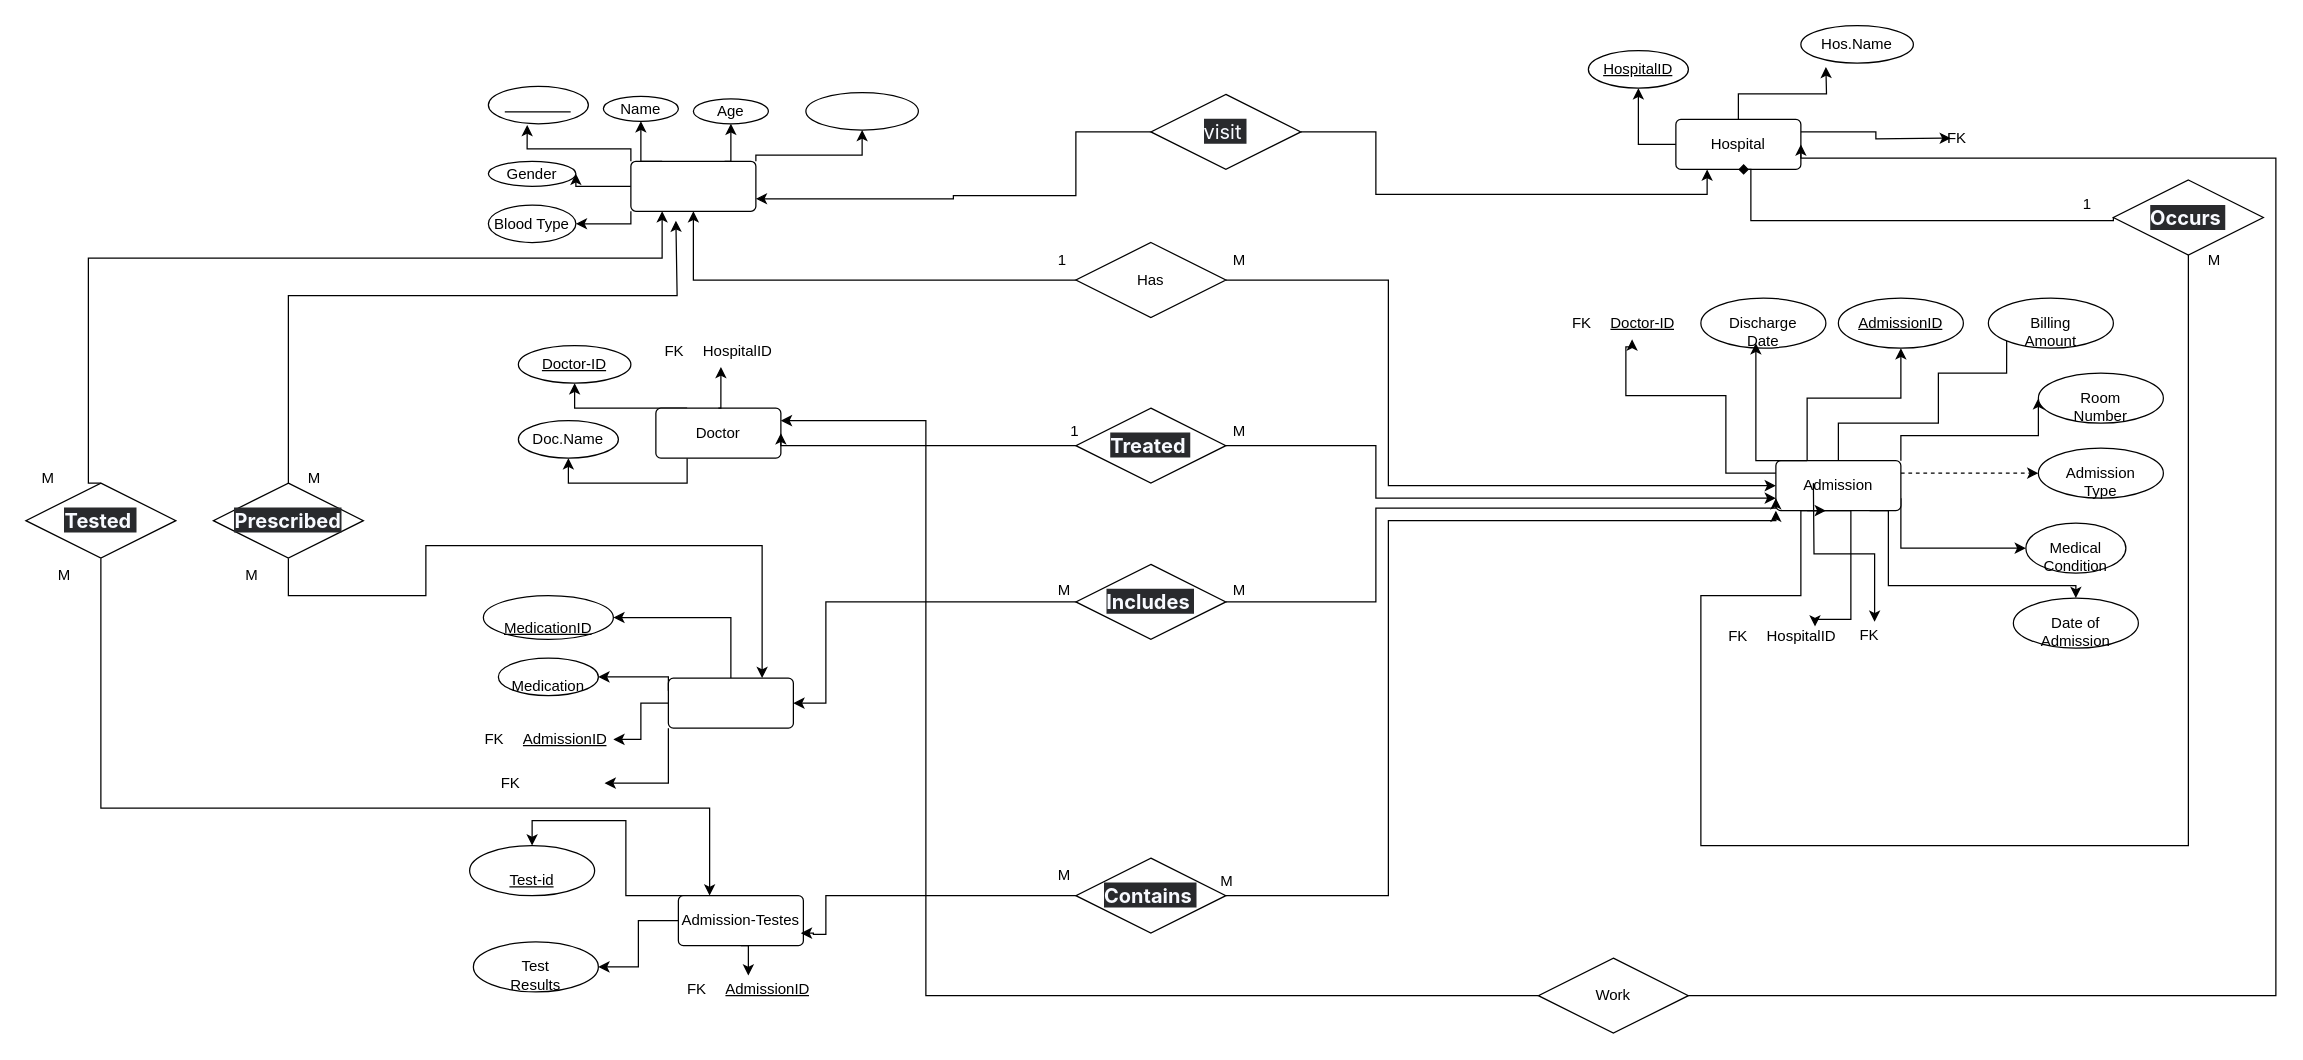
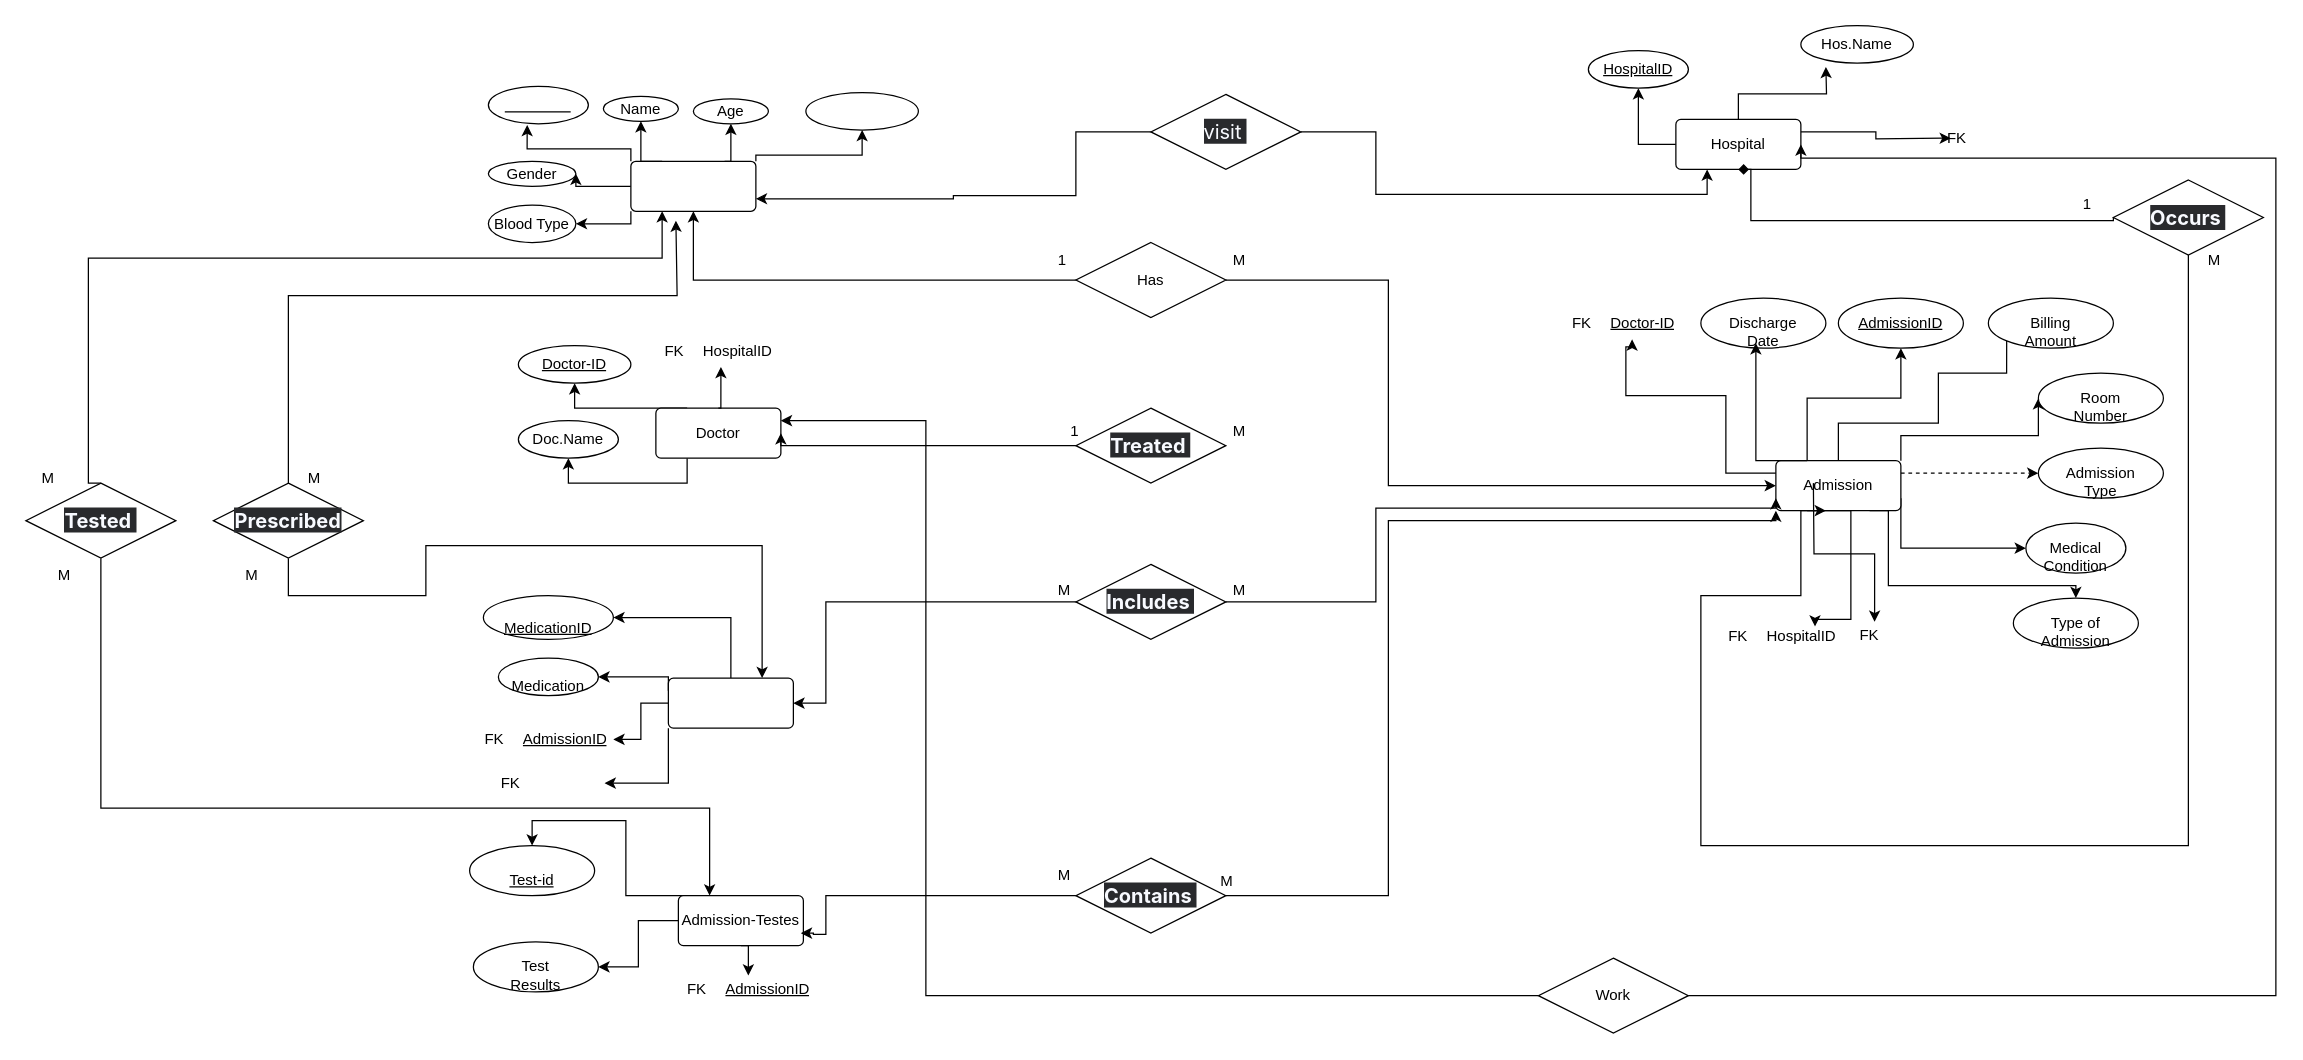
- <mxCell id="96" style="edgeStyle=orthogonalEdgeStyle;rounded=0;orthogonalLoop=1;jettySize=auto;html=1;exitX=1;exitY=0.5;exitDx=0;exitDy=0;entryX=0;entryY=0.75;entryDx=0;entryDy=0;" edge="1" parent="1" source="97" target="35"><mxGeometry relative="1" as="geometry"><Array as="points"><mxPoint x="1100" y="356" /><mxPoint x="1100" y="398" /></Array></mxGeometry></mxCell>
- <mxCell id="40" value="&lt;table style=&quot;border-collapse:&lt;br/&gt; collapse;width:91pt&quot; width=&quot;121&quot; cellspacing=&quot;0&quot; cellpadding=&quot;0&quot; border=&quot;0&quot;&gt;&lt;tbody&gt;&lt;tr style=&quot;height:15.0pt&quot; height=&quot;20&quot;&gt;&lt;br/&gt;  &lt;td style=&quot;height:15.0pt;width:91pt&quot; width=&quot;121&quot; class=&quot;xl67&quot; height=&quot;20&quot;&gt;Date of&lt;br/&gt;  Admission&lt;/td&gt;&lt;/tr&gt;&lt;/tbody&gt;&lt;/table&gt;" style="ellipse;whiteSpace=wrap;html=1;align=center;" vertex="1" parent="1"><mxGeometry x="1610" y="478" width="100" height="40" as="geometry" /></mxCell>
+ <mxCell id="40" value="&lt;table style=&quot;border-collapse:&lt;br/&gt; collapse;width:91pt&quot; width=&quot;121&quot; cellspacing=&quot;0&quot; cellpadding=&quot;0&quot; border=&quot;0&quot;&gt;&lt;tbody&gt;&lt;tr style=&quot;height:15.0pt&quot; height=&quot;20&quot;&gt;&lt;br/&gt;  &lt;td style=&quot;height:15.0pt;width:91pt&quot; width=&quot;121&quot; class=&quot;xl67&quot; height=&quot;20&quot;&gt;Type of&lt;br/&gt;  Admission&lt;/td&gt;&lt;/tr&gt;&lt;/tbody&gt;&lt;/table&gt;" style="ellipse;whiteSpace=wrap;html=1;align=center;" vertex="1" parent="1"><mxGeometry x="1610" y="478" width="100" height="40" as="geometry" /></mxCell>
